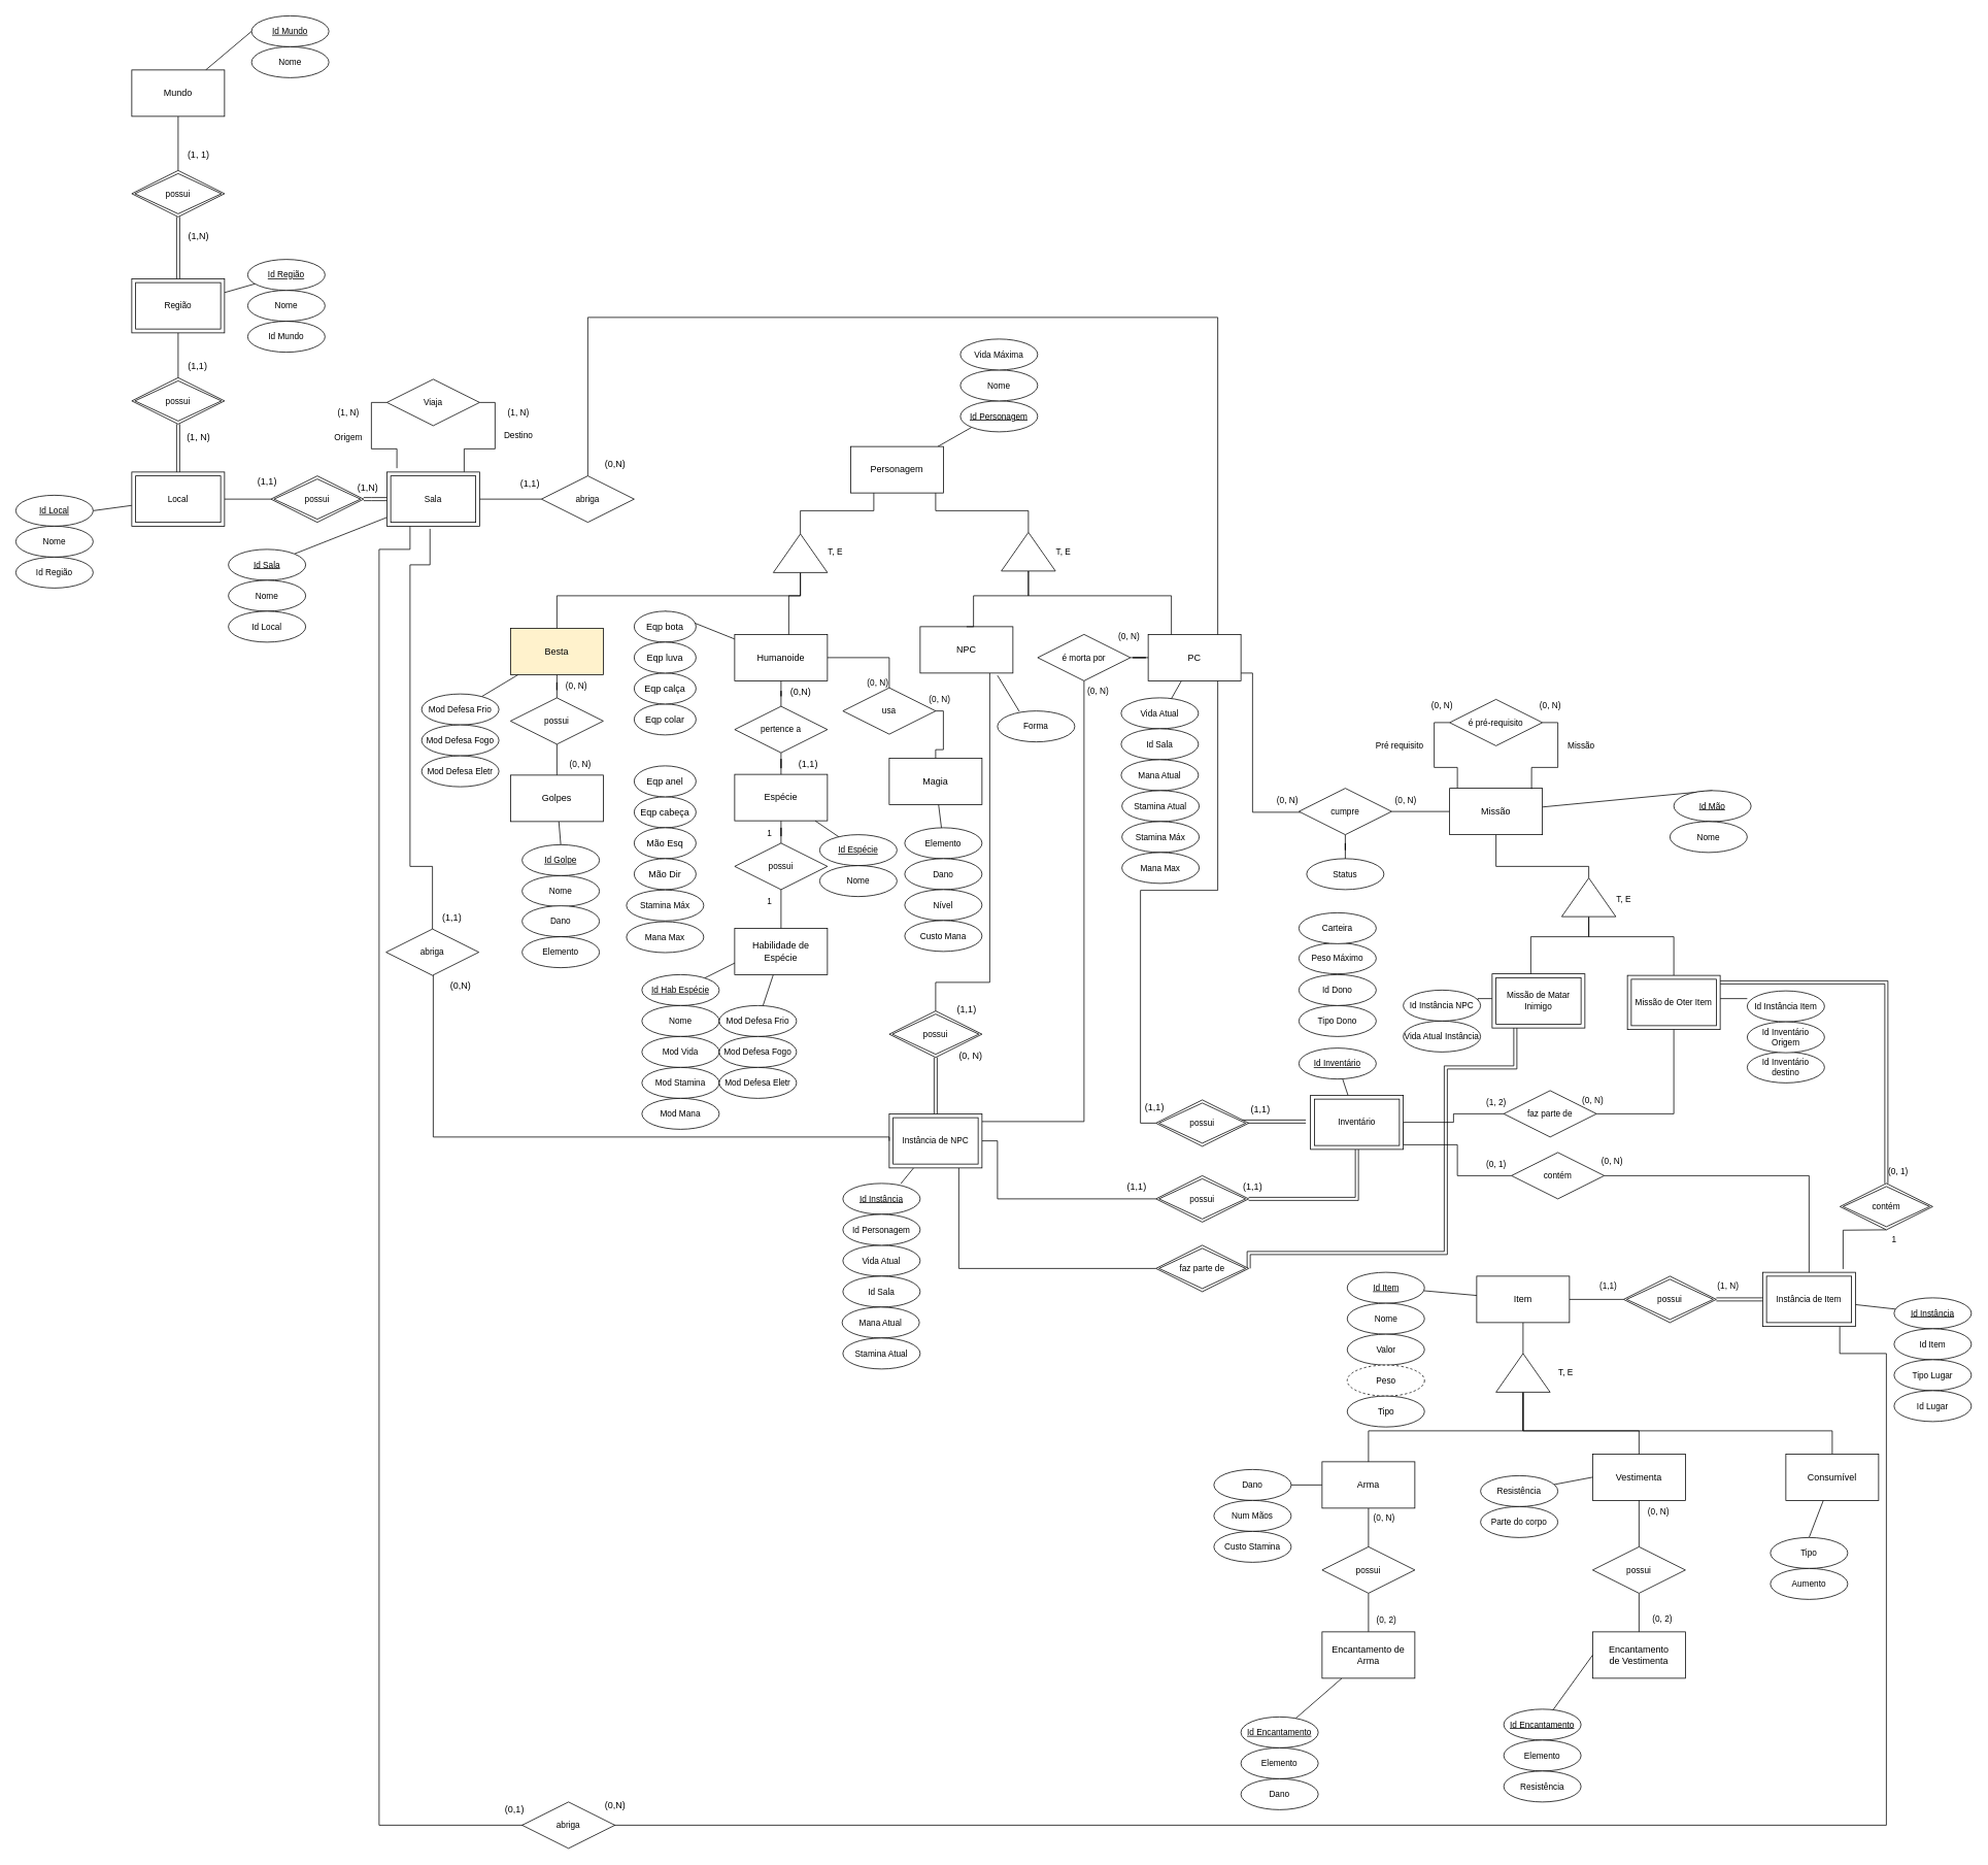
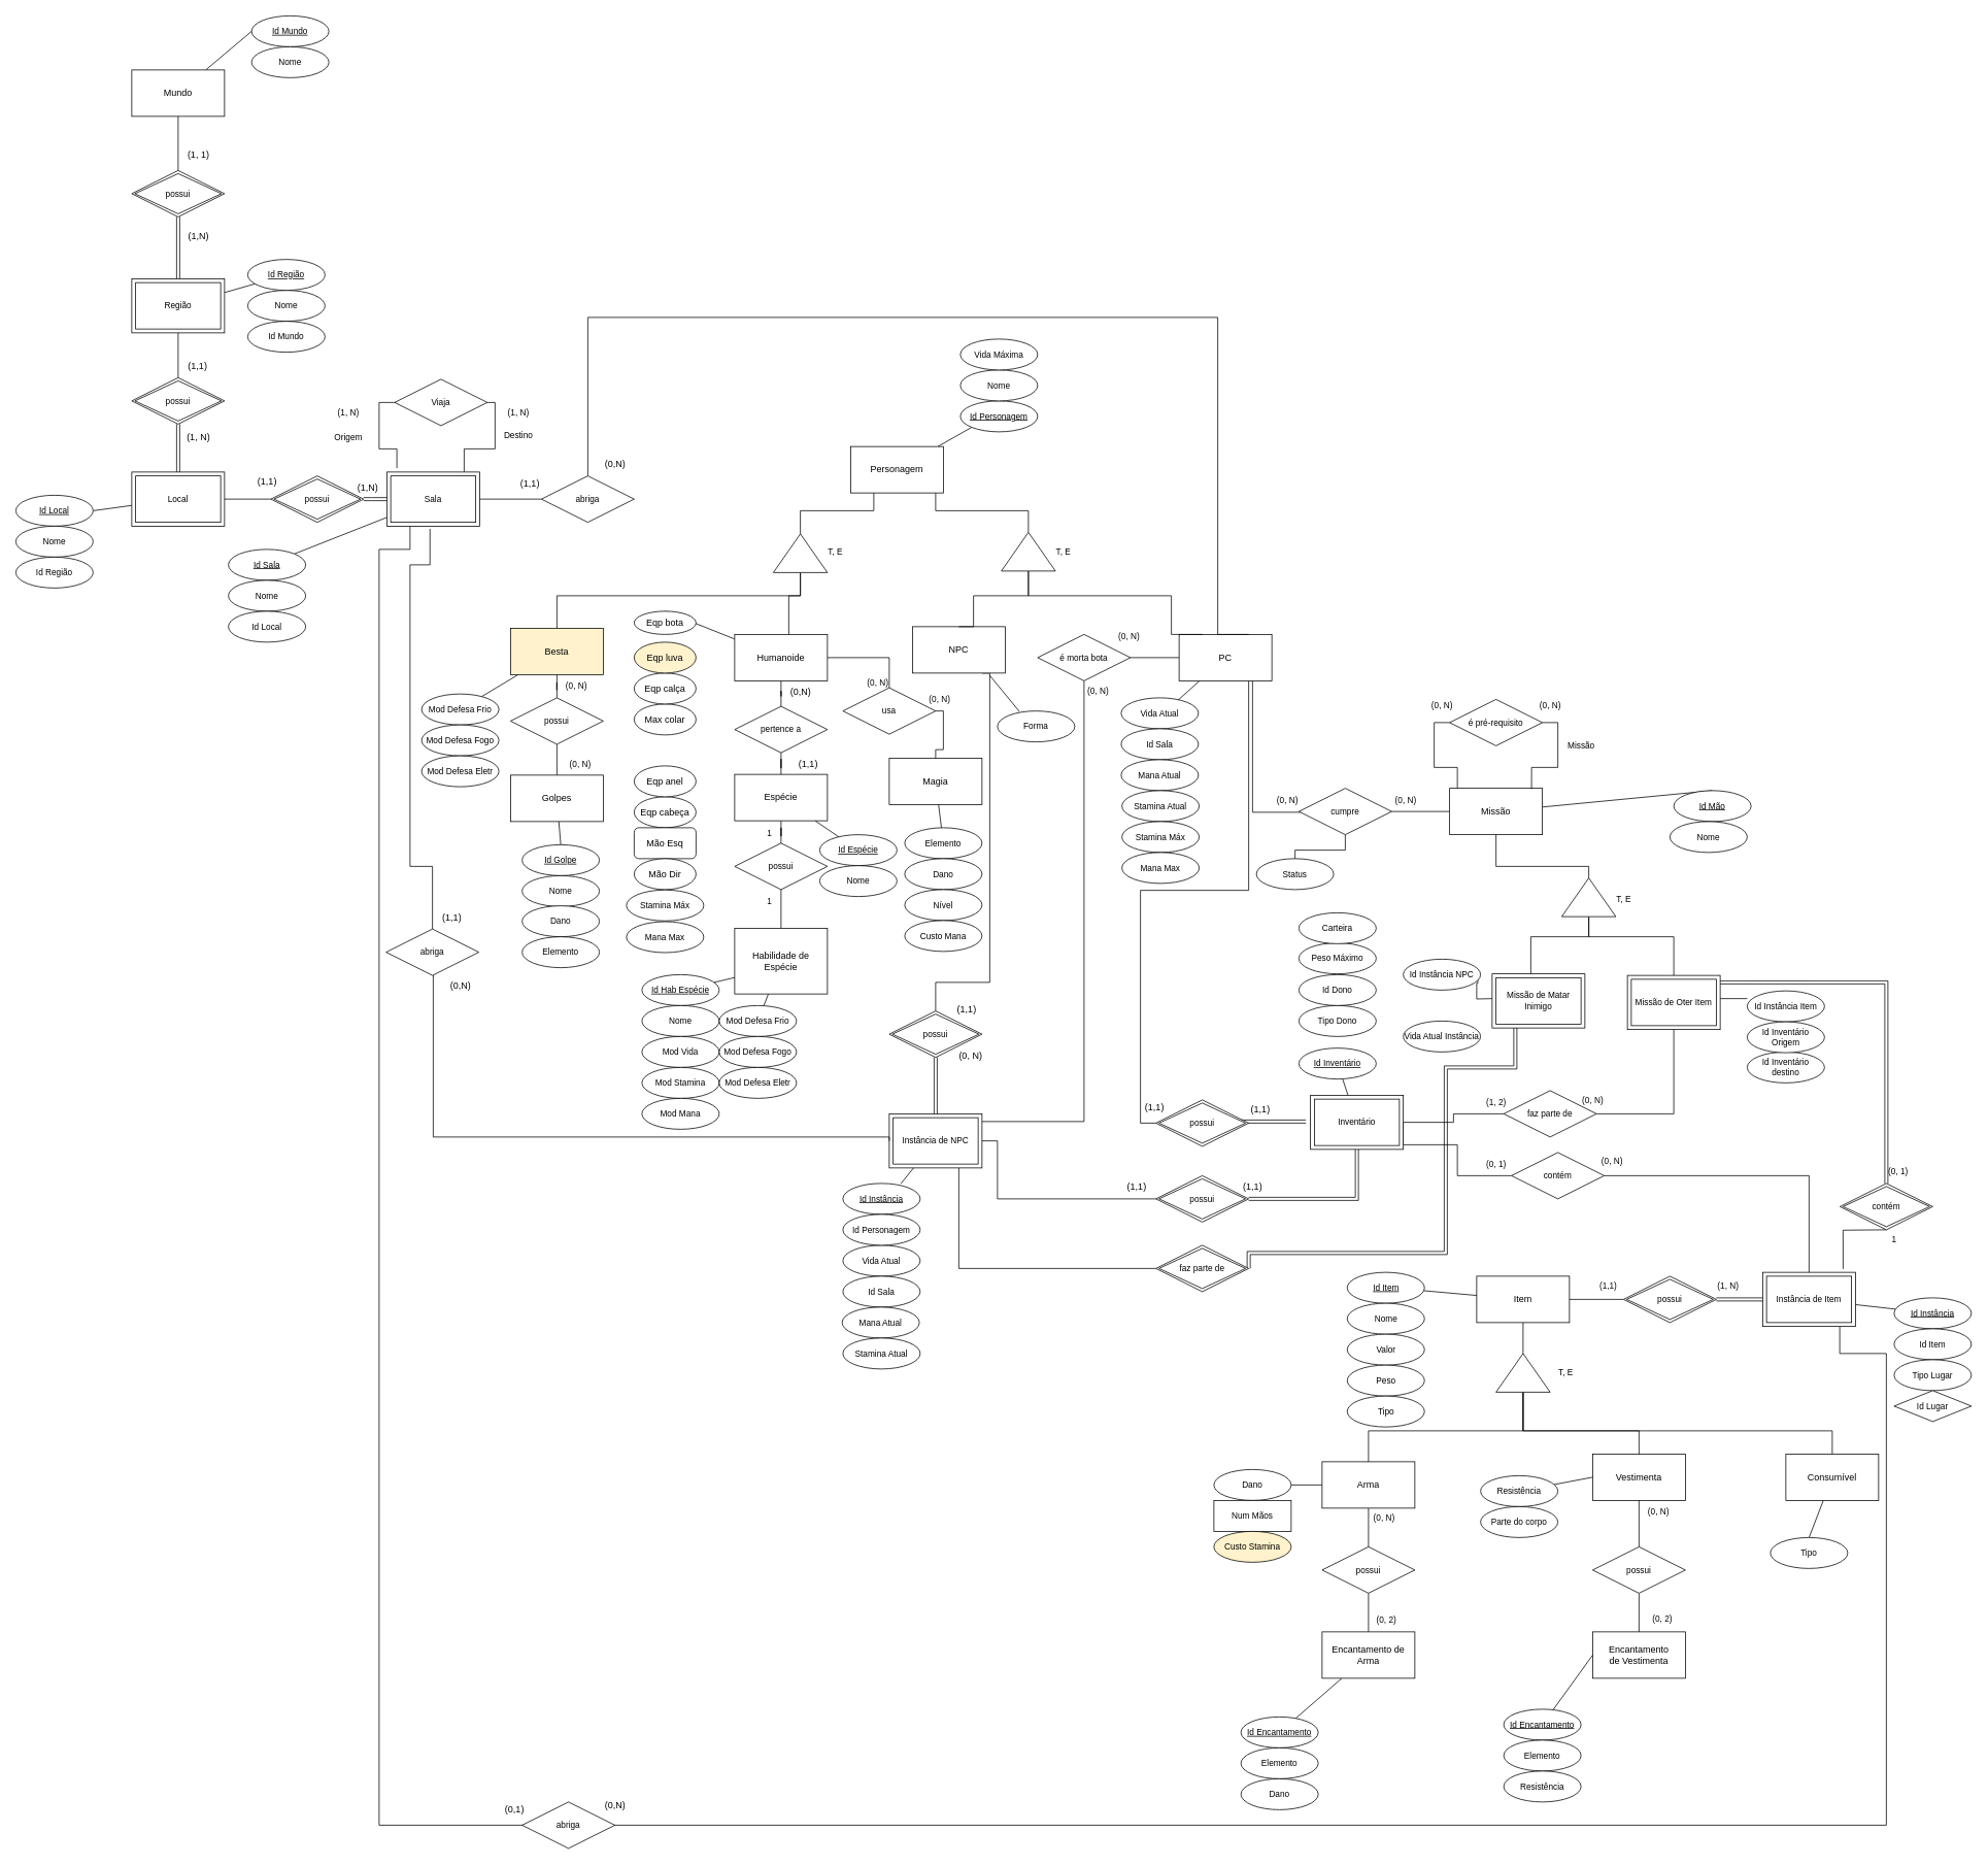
- <mxCell id="126" value="Viaja" style="shape=rhombus;perimeter=rhombusPerimeter;whiteSpace=wrap;html=1;align=center;fontFamily=Helvetica;fontSize=11;fontColor=default;" parent="1" vertex="1"><mxGeometry x="500" y="490" width="120" height="60" as="geometry" /></mxCell>
+ <mxCell id="126" value="Viaja" style="shape=rhombus;perimeter=rhombusPerimeter;whiteSpace=wrap;html=1;align=center;fontFamily=Helvetica;fontSize=11;fontColor=default;" parent="1" vertex="1"><mxGeometry x="510" y="490" width="120" height="60" as="geometry" /></mxCell>
- <mxCell id="31" value="Eqp bota" style="ellipse;whiteSpace=wrap;html=1;labelBackgroundColor=none;rounded=0;" parent="1" vertex="1"><mxGeometry x="820" y="790" width="80" height="40" as="geometry" /></mxCell>
+ <mxCell id="31" value="Eqp bota" style="ellipse;whiteSpace=wrap;html=1;labelBackgroundColor=none;rounded=0;" parent="1" vertex="1"><mxGeometry x="820" y="790" width="80" height="30" as="geometry" /></mxCell>
- <mxCell id="18" value="NPC" style="rounded=0;whiteSpace=wrap;html=1;labelBackgroundColor=none;" parent="1" vertex="1"><mxGeometry x="1190" y="810" width="120" height="60" as="geometry" /></mxCell>
+ <mxCell id="18" value="NPC" style="rounded=0;whiteSpace=wrap;html=1;labelBackgroundColor=none;" parent="1" vertex="1"><mxGeometry x="1180" y="810" width="120" height="60" as="geometry" /></mxCell>
- <mxCell id="36" value="Eqp luva" style="ellipse;whiteSpace=wrap;html=1;labelBackgroundColor=none;rounded=0;" parent="1" vertex="1"><mxGeometry x="820" y="830" width="80" height="40" as="geometry" /></mxCell>
+ <mxCell id="36" value="Eqp luva" style="ellipse;whiteSpace=wrap;html=1;labelBackgroundColor=none;rounded=0;fillColor=#fff2cc;" parent="1" vertex="1"><mxGeometry x="820" y="830" width="80" height="40" as="geometry" /></mxCell>
- <mxCell id="156" value="é morta por" style="shape=rhombus;perimeter=rhombusPerimeter;whiteSpace=wrap;html=1;align=center;fontFamily=Helvetica;fontSize=11;fontColor=default;" parent="1" vertex="1"><mxGeometry x="1342" y="820" width="120" height="60" as="geometry" /></mxCell>
+ <mxCell id="156" value="é morta bota" style="shape=rhombus;perimeter=rhombusPerimeter;whiteSpace=wrap;html=1;align=center;fontFamily=Helvetica;fontSize=11;fontColor=default;" parent="1" vertex="1"><mxGeometry x="1342" y="820" width="120" height="60" as="geometry" /></mxCell>
- <mxCell id="22" value="PC" style="rounded=0;whiteSpace=wrap;html=1;labelBackgroundColor=none;" parent="1" vertex="1"><mxGeometry x="1485" y="820" width="120" height="60" as="geometry" /></mxCell>
+ <mxCell id="22" value="PC" style="rounded=0;whiteSpace=wrap;html=1;labelBackgroundColor=none;" parent="1" vertex="1"><mxGeometry x="1525" y="820" width="120" height="60" as="geometry" /></mxCell>
- <mxCell id="33" value="Eqp colar" style="ellipse;whiteSpace=wrap;html=1;labelBackgroundColor=none;rounded=0;" parent="1" vertex="1"><mxGeometry x="820" y="910" width="80" height="40" as="geometry" /></mxCell>
+ <mxCell id="33" value="Max colar" style="ellipse;whiteSpace=wrap;html=1;labelBackgroundColor=none;rounded=0;" parent="1" vertex="1"><mxGeometry x="820" y="910" width="80" height="40" as="geometry" /></mxCell>
- <mxCell id="151" value="Pré requisito" style="text;html=1;align=center;verticalAlign=middle;resizable=0;points=[];autosize=1;strokeColor=none;fillColor=none;fontSize=11;fontFamily=Helvetica;fontColor=default;" parent="1" vertex="1"><mxGeometry x="1765" y="949" width="90" height="30" as="geometry" /></mxCell>
- <mxCell id="222" value="Mão Esq" style="ellipse;whiteSpace=wrap;html=1;labelBackgroundColor=none;rounded=0;" parent="1" vertex="1"><mxGeometry x="820" y="1070" width="80" height="40" as="geometry" /></mxCell>
+ <mxCell id="222" value="Mão Esq" style="whiteSpace=wrap;html=1;labelBackgroundColor=none;rounded=1;" parent="1" vertex="1"><mxGeometry x="820" y="1070" width="80" height="40" as="geometry" /></mxCell>
- <mxCell id="247" value="Status" style="ellipse;whiteSpace=wrap;html=1;align=center;fontFamily=Helvetica;fontSize=11;fontColor=default;" parent="1" vertex="1"><mxGeometry x="1690" y="1110" width="100" height="40" as="geometry" /></mxCell>
+ <mxCell id="247" value="Status" style="ellipse;whiteSpace=wrap;html=1;align=center;fontFamily=Helvetica;fontSize=11;fontColor=default;" parent="1" vertex="1"><mxGeometry x="1625" y="1110" width="100" height="40" as="geometry" /></mxCell>
- <mxCell id="183" value="Habilidade de Espécie" style="rounded=0;whiteSpace=wrap;html=1;labelBackgroundColor=none;" parent="1" vertex="1"><mxGeometry x="950" y="1200" width="120" height="60" as="geometry" /></mxCell>
+ <mxCell id="183" value="Habilidade de Espécie" style="rounded=0;whiteSpace=wrap;html=1;labelBackgroundColor=none;" parent="1" vertex="1"><mxGeometry x="950" y="1200" width="120" height="85" as="geometry" /></mxCell>
- <mxCell id="248" value="Id Instância NPC" style="ellipse;whiteSpace=wrap;html=1;align=center;fontFamily=Helvetica;fontSize=11;fontColor=default;" parent="1" vertex="1"><mxGeometry x="1815" y="1280" width="100" height="40" as="geometry" /></mxCell>
+ <mxCell id="248" value="Id Instância NPC" style="ellipse;whiteSpace=wrap;html=1;align=center;fontFamily=Helvetica;fontSize=11;fontColor=default;" parent="1" vertex="1"><mxGeometry x="1815" y="1240" width="100" height="40" as="geometry" /></mxCell>
- <mxCell id="224" value="Peso" style="ellipse;whiteSpace=wrap;html=1;align=center;fontFamily=Helvetica;fontSize=11;fontColor=default;dashed=1;" parent="1" vertex="1"><mxGeometry x="1742.5" y="1765" width="100" height="40" as="geometry" /></mxCell>
+ <mxCell id="224" value="Peso" style="ellipse;whiteSpace=wrap;html=1;align=center;fontFamily=Helvetica;fontSize=11;fontColor=default;" parent="1" vertex="1"><mxGeometry x="1742.5" y="1765" width="100" height="40" as="geometry" /></mxCell>
- <mxCell id="257" value="Id Lugar" style="ellipse;whiteSpace=wrap;html=1;align=center;fontFamily=Helvetica;fontSize=11;fontColor=default;" parent="1" vertex="1"><mxGeometry x="2450" y="1798" width="100" height="40" as="geometry" /></mxCell>
+ <mxCell id="257" value="Id Lugar" style="rhombus;whiteSpace=wrap;html=1;align=center;fontFamily=Helvetica;fontSize=11;fontColor=default;" parent="1" vertex="1"><mxGeometry x="2450" y="1798" width="100" height="40" as="geometry" /></mxCell>
- <mxCell id="221" value="Num Mãos" style="ellipse;whiteSpace=wrap;html=1;align=center;fontFamily=Helvetica;fontSize=11;fontColor=default;" parent="1" vertex="1"><mxGeometry x="1570" y="1940" width="100" height="40" as="geometry" /></mxCell>
+ <mxCell id="221" value="Num Mãos" style="whiteSpace=wrap;html=1;align=center;fontFamily=Helvetica;fontSize=11;fontColor=default;rounded=0;" parent="1" vertex="1"><mxGeometry x="1570" y="1940" width="100" height="40" as="geometry" /></mxCell>
- <mxCell id="238" value="Custo Stamina" style="ellipse;whiteSpace=wrap;html=1;align=center;fontFamily=Helvetica;fontSize=11;fontColor=default;" parent="1" vertex="1"><mxGeometry x="1570" y="1980" width="100" height="40" as="geometry" /></mxCell>
+ <mxCell id="238" value="Custo Stamina" style="ellipse;whiteSpace=wrap;html=1;align=center;fontFamily=Helvetica;fontSize=11;fontColor=default;fillColor=#fff2cc;" parent="1" vertex="1"><mxGeometry x="1570" y="1980" width="100" height="40" as="geometry" /></mxCell>
- <mxCell id="234" value="Aumento" style="ellipse;whiteSpace=wrap;html=1;align=center;fontFamily=Helvetica;fontSize=11;fontColor=default;" parent="1" vertex="1"><mxGeometry x="2290" y="2028" width="100" height="40" as="geometry" /></mxCell>
